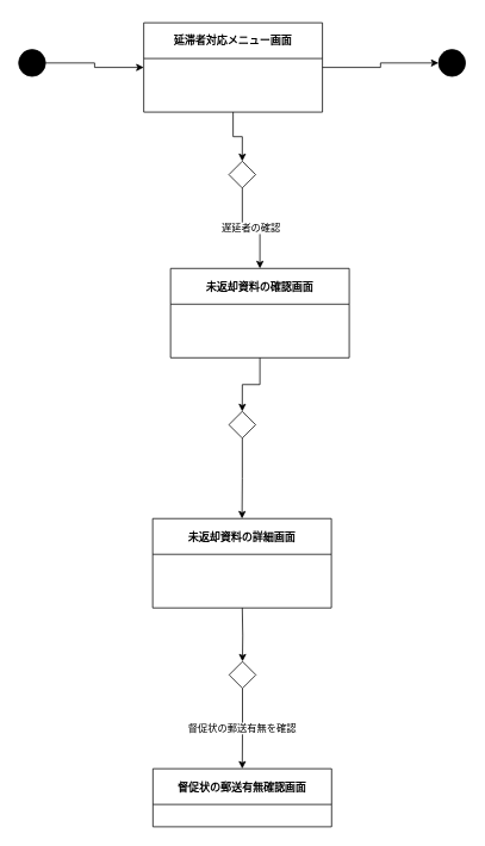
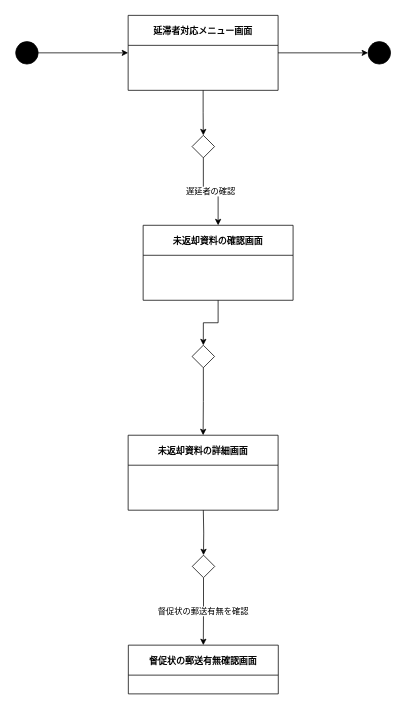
- <mxCell id="4" value="延滞者対応メニュー画面" style="swimlane;startSize=40;" parent="1" vertex="1"><mxGeometry x="160" y="25" width="200" height="100" as="geometry" /></mxCell>
+ <mxCell id="4" value="延滞者対応メニュー画面" style="swimlane;startSize=40;" parent="1" vertex="1"><mxGeometry x="170" y="20" width="200" height="100" as="geometry" /></mxCell>
